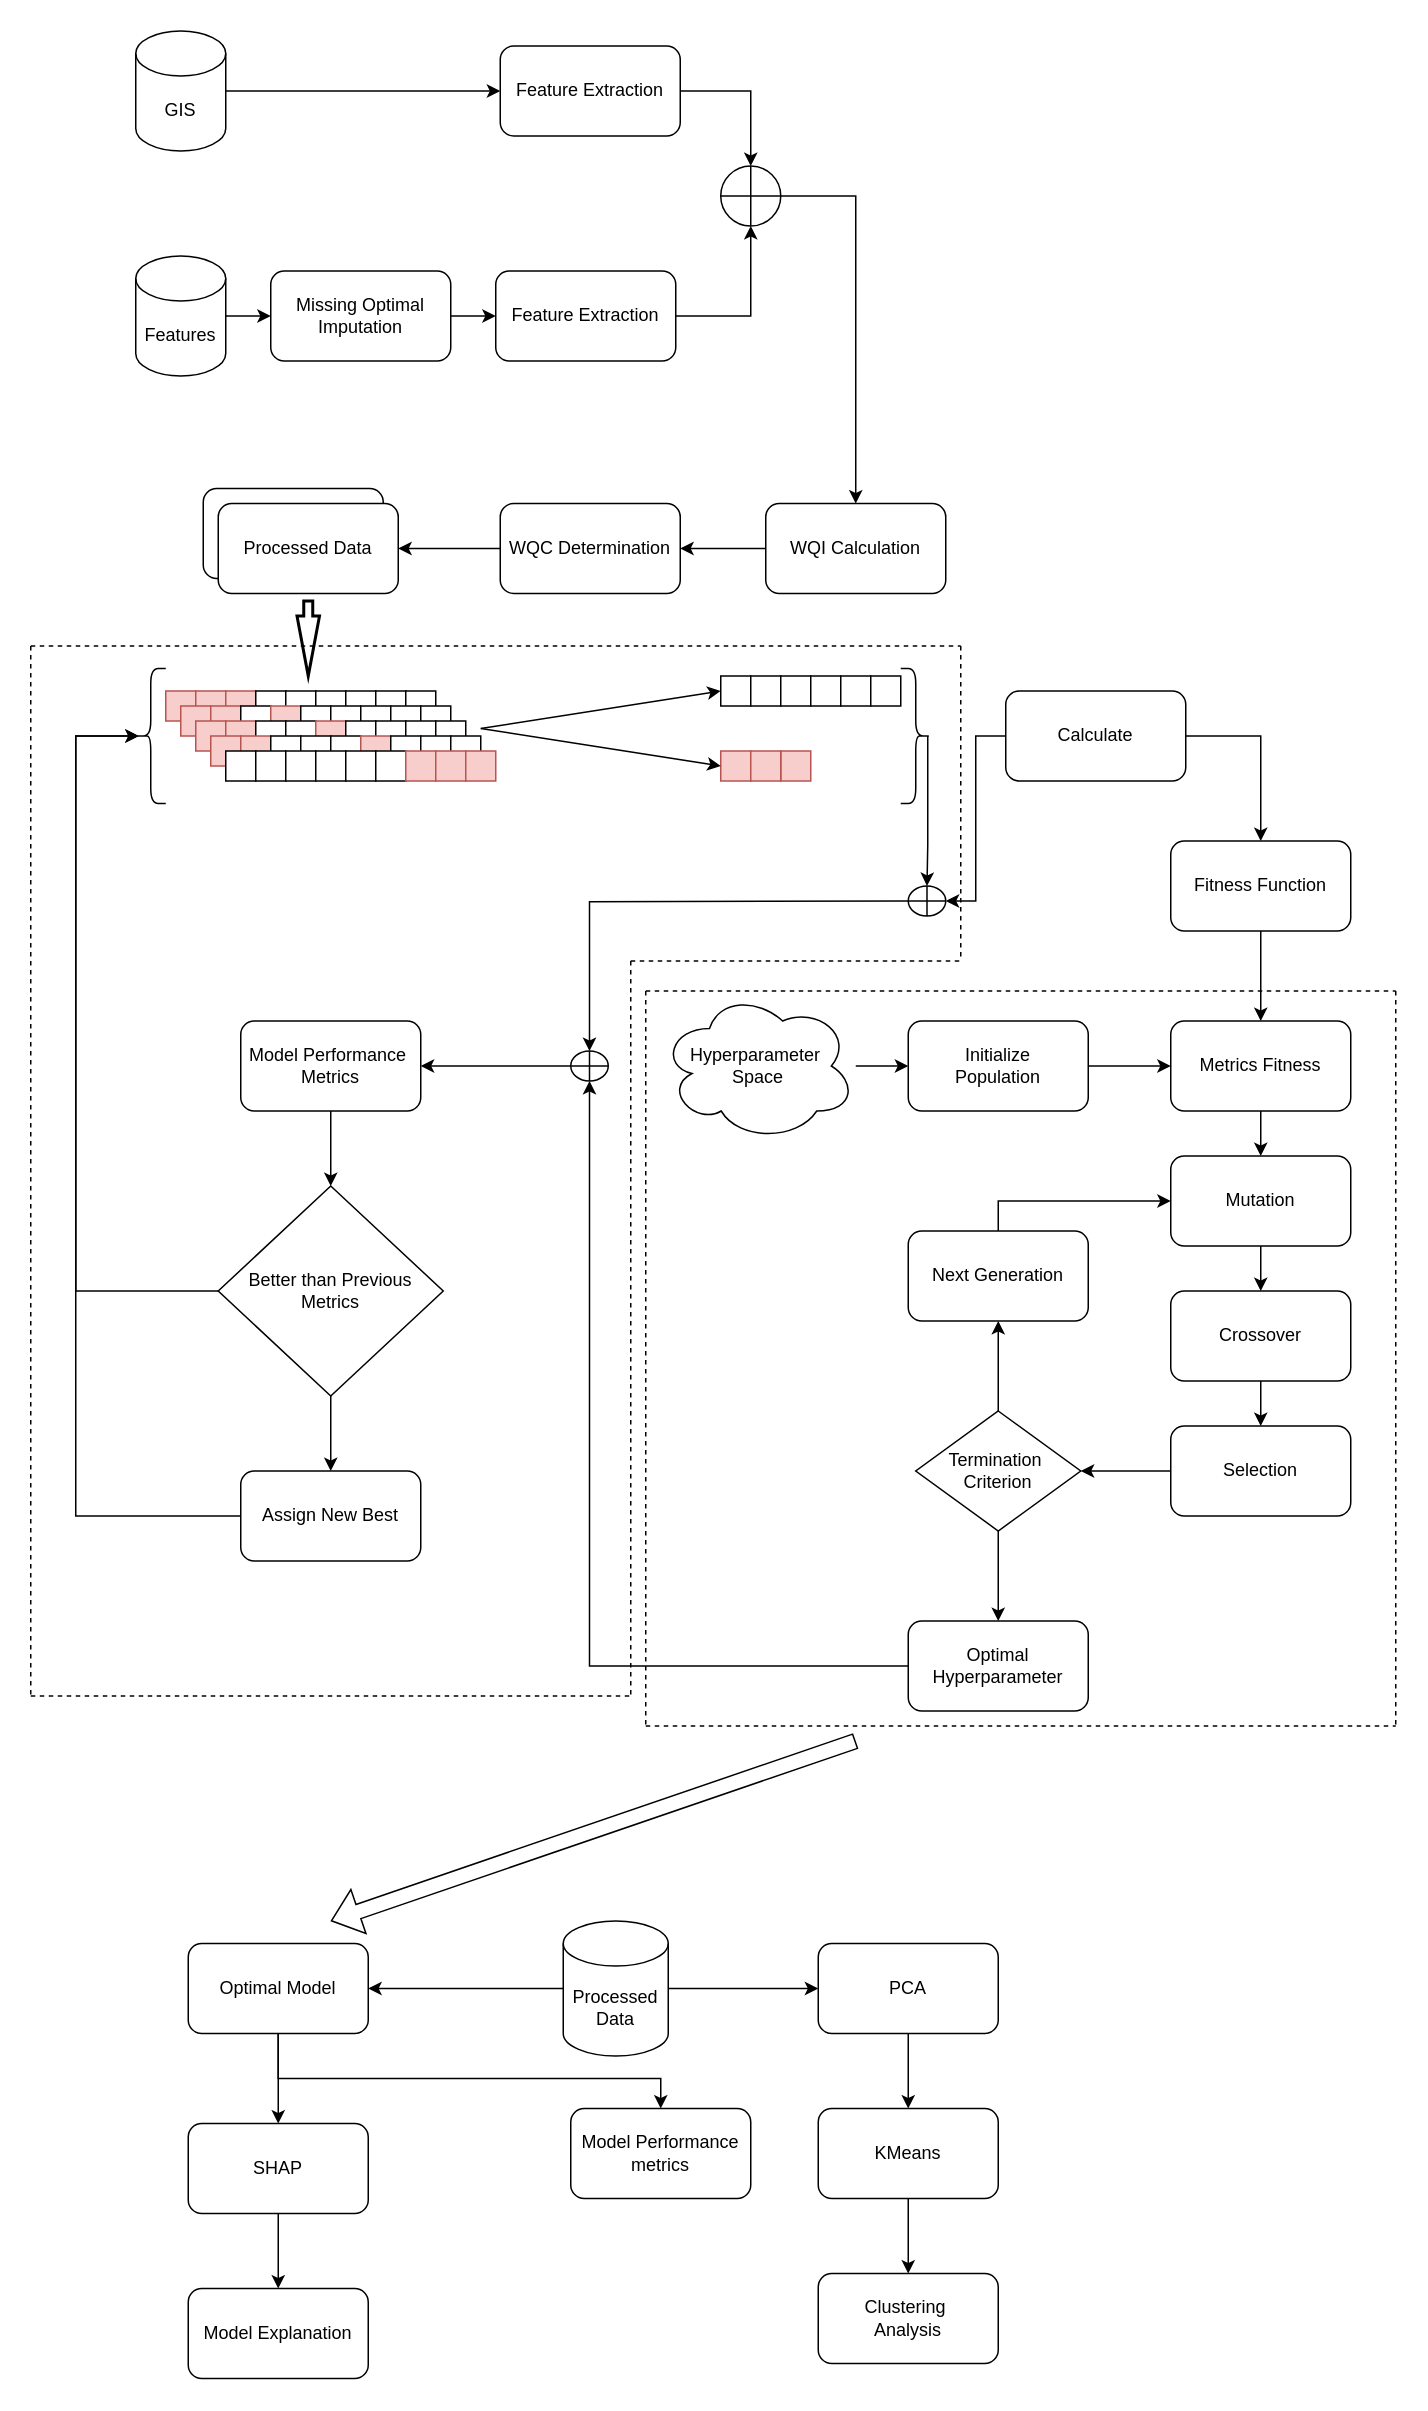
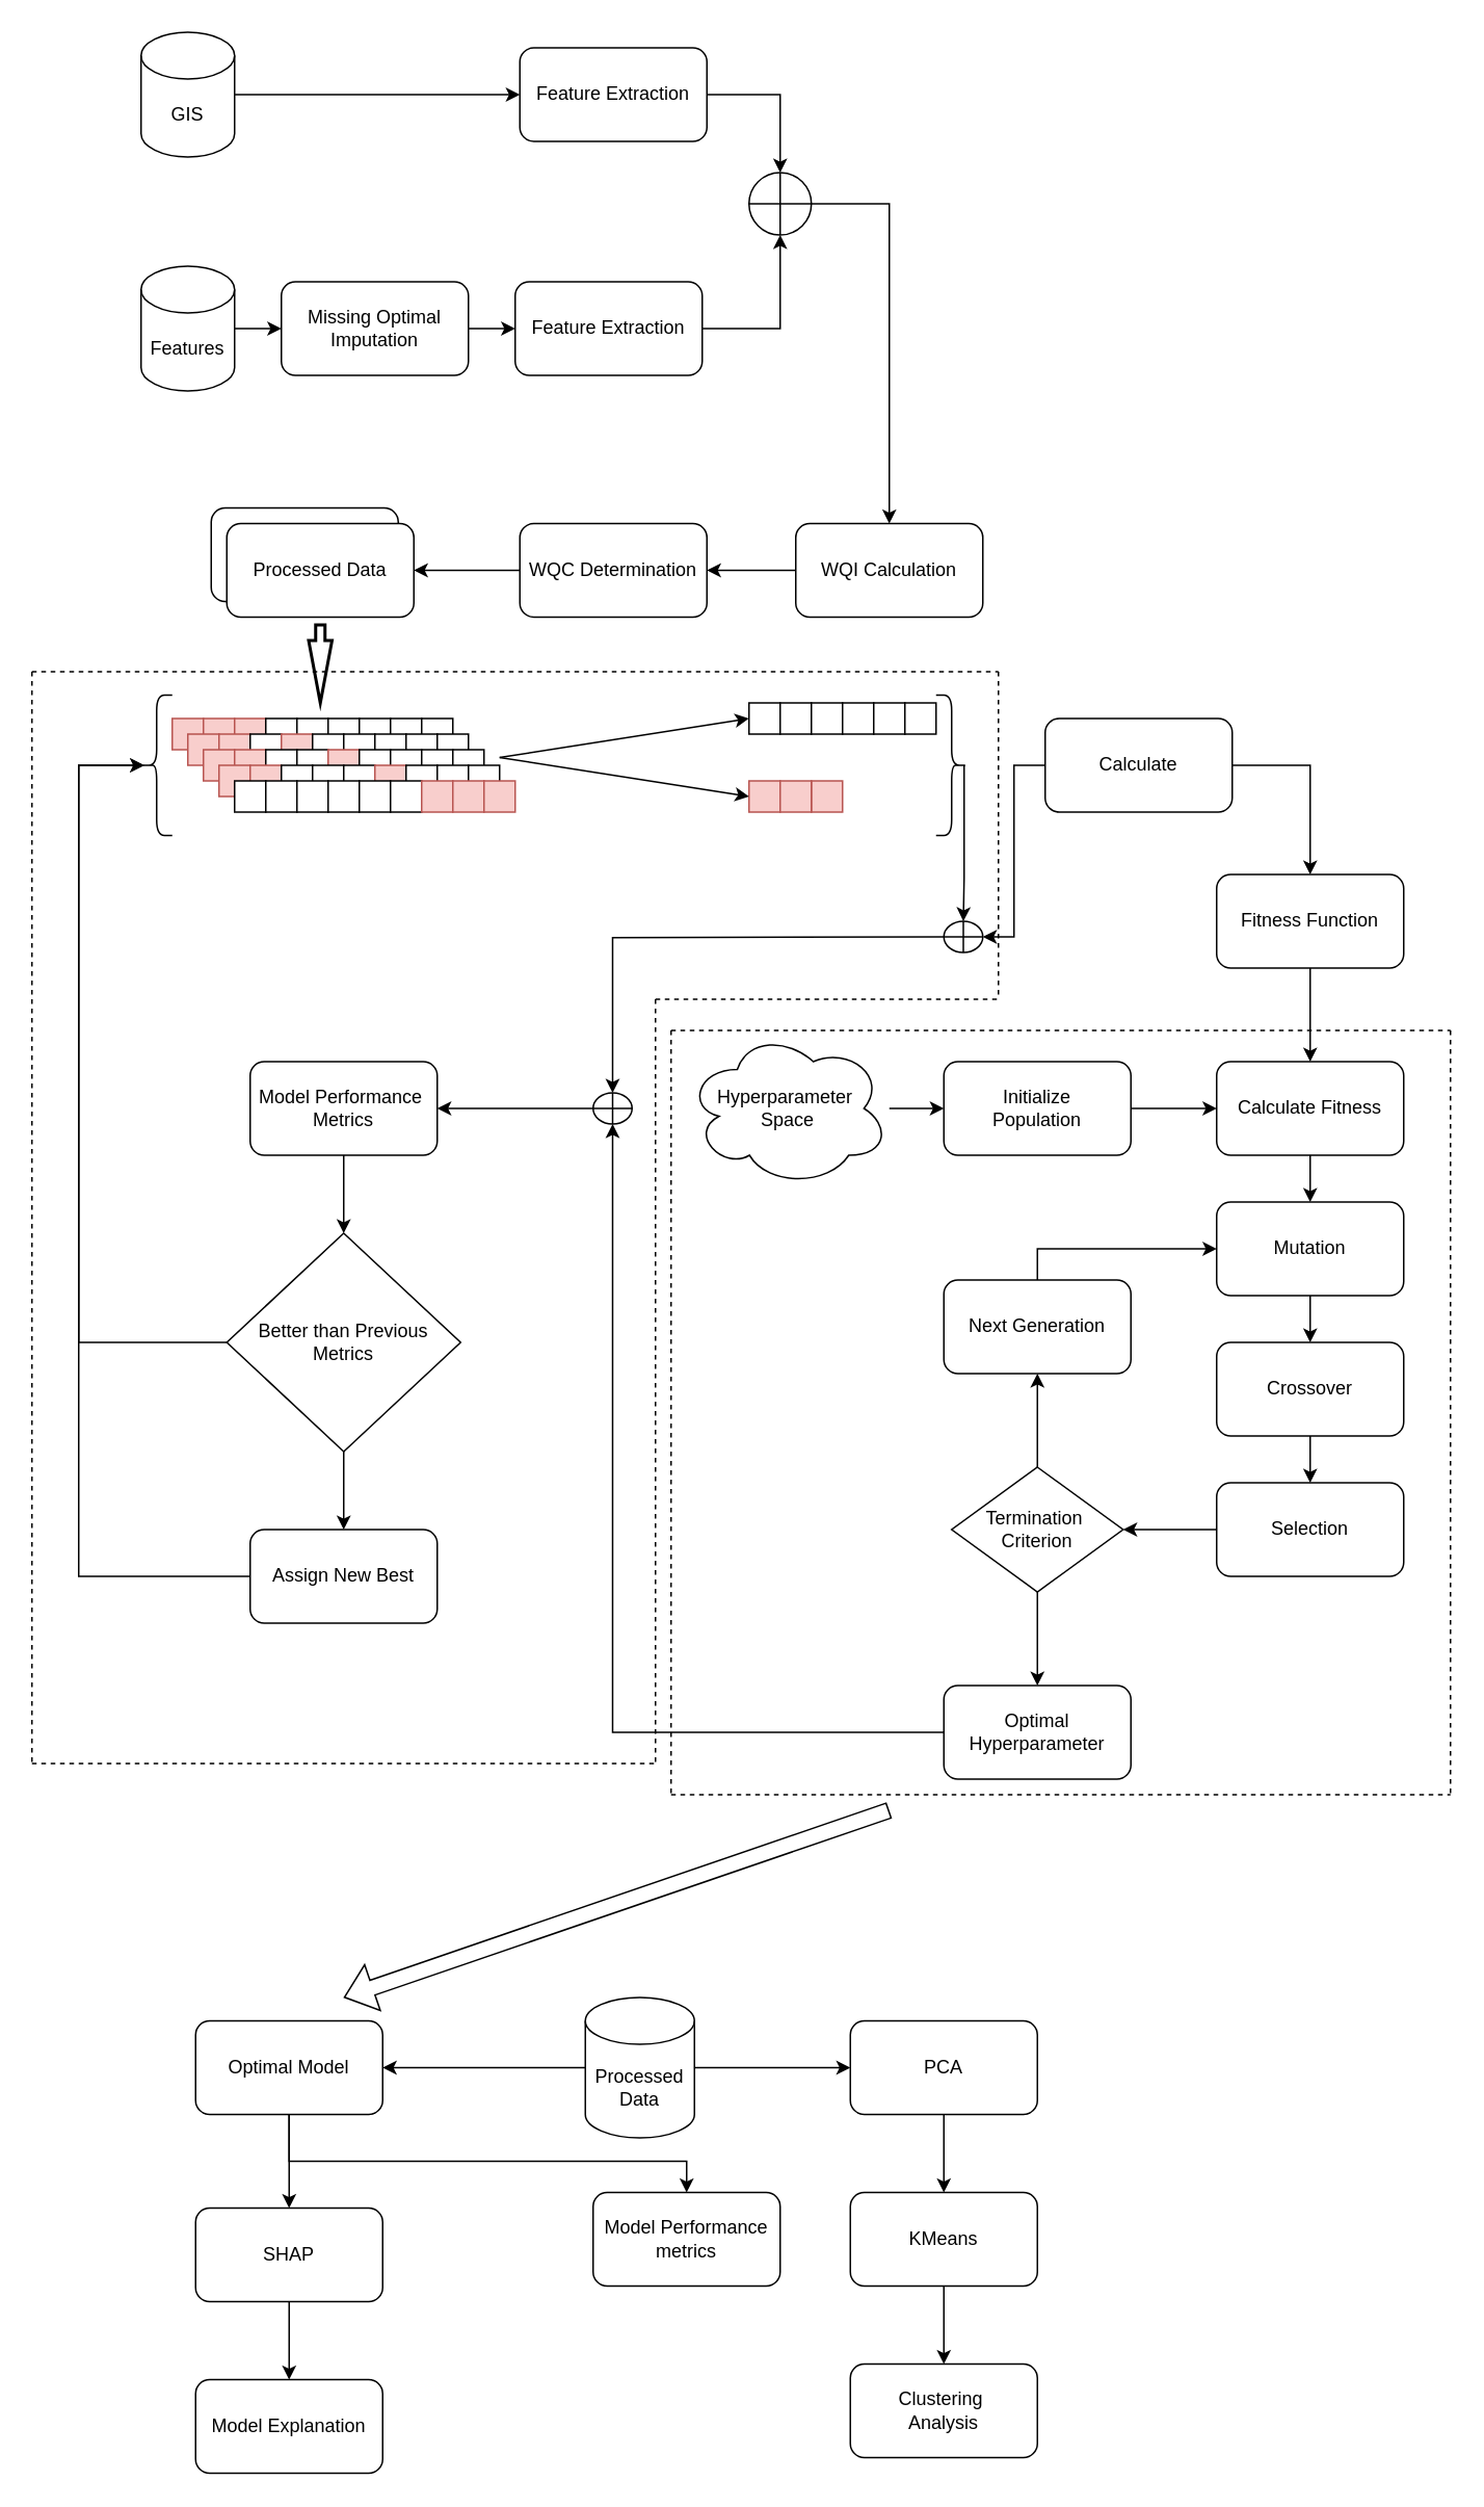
- <mxCell id="63" value="Metrics Fitness" style="rounded=1;whiteSpace=wrap;html=1;" parent="1" vertex="1"><mxGeometry x="780" y="680" width="120" height="60" as="geometry" /></mxCell>
+ <mxCell id="63" value="Calculate Fitness" style="rounded=1;whiteSpace=wrap;html=1;" parent="1" vertex="1"><mxGeometry x="780" y="680" width="120" height="60" as="geometry" /></mxCell>
